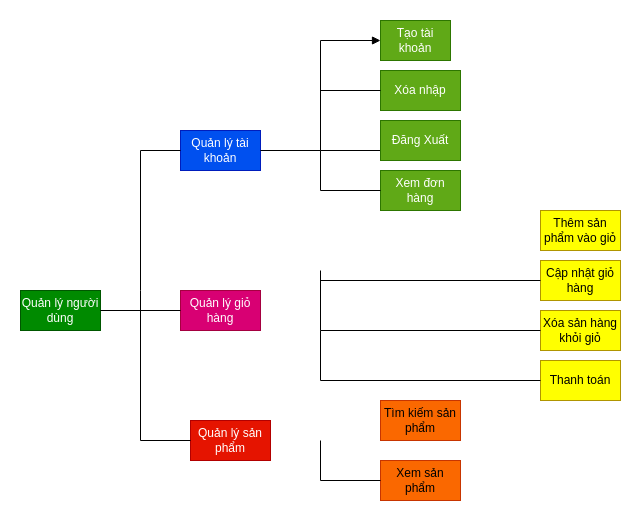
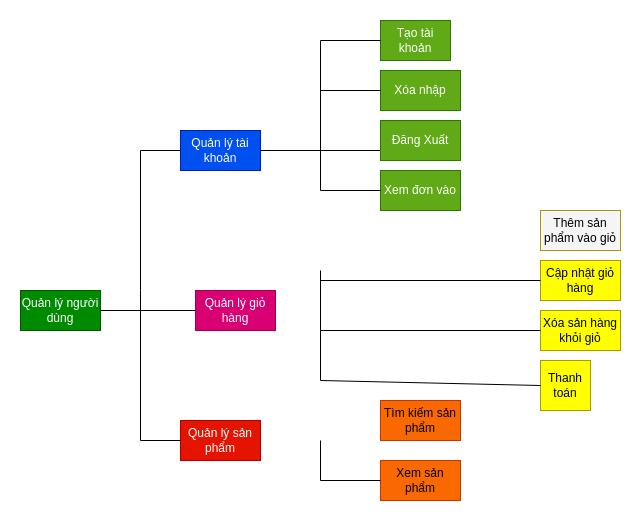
- <mxCell id="15" value="" style="endArrow=block;html=1;rounded=0;entryX=0;entryY=0.5;entryDx=0;entryDy=0;exitX=1;exitY=0.5;exitDx=0;exitDy=0;" parent="1" source="3" target="8" edge="1"><mxGeometry width="50" height="50" relative="1" as="geometry"><mxPoint x="220" y="90" as="sourcePoint" /><mxPoint x="270" y="40" as="targetPoint" /><Array as="points"><mxPoint x="320" y="150" /><mxPoint x="320" y="40" /></Array></mxGeometry></mxCell>
+ <mxCell id="15" value="" style="endArrow=none;html=1;rounded=0;entryX=0;entryY=0.5;entryDx=0;entryDy=0;exitX=1;exitY=0.5;exitDx=0;exitDy=0;" parent="1" source="3" target="8" edge="1"><mxGeometry width="50" height="50" relative="1" as="geometry"><mxPoint x="220" y="90" as="sourcePoint" /><mxPoint x="270" y="40" as="targetPoint" /><Array as="points"><mxPoint x="320" y="150" /><mxPoint x="320" y="40" /></Array></mxGeometry></mxCell>
- <mxCell id="14" value="Xem đơn hàng" style="rounded=0;whiteSpace=wrap;html=1;fillColor=#60a917;fontColor=#ffffff;strokeColor=#2D7600;" parent="1" vertex="1"><mxGeometry x="380" y="170" width="80" height="40" as="geometry" /></mxCell>
+ <mxCell id="14" value="Xem đơn vào" style="rounded=0;whiteSpace=wrap;html=1;fillColor=#60a917;fontColor=#ffffff;strokeColor=#2D7600;" parent="1" vertex="1"><mxGeometry x="380" y="170" width="80" height="40" as="geometry" /></mxCell>
- <mxCell id="10" value="Thêm sản phẩm vào giỏ" style="rounded=0;whiteSpace=wrap;html=1;fillColor=#FFFF00;fontColor=#000000;strokeColor=#B09500;" parent="1" vertex="1"><mxGeometry x="540" y="210" width="80" height="40" as="geometry" /></mxCell>
+ <mxCell id="10" value="Thêm sản phẩm vào giỏ" style="rounded=0;whiteSpace=wrap;html=1;fillColor=#f5f5f5;fontColor=#000000;strokeColor=#B09500;" parent="1" vertex="1"><mxGeometry x="540" y="210" width="80" height="40" as="geometry" /></mxCell>
- <mxCell id="4" value="Quản lý giỏ hàng" style="rounded=0;whiteSpace=wrap;html=1;fillColor=#d80073;fontColor=#ffffff;strokeColor=#A50040;" parent="1" vertex="1"><mxGeometry x="180" y="290" width="80" height="40" as="geometry" /></mxCell>
+ <mxCell id="4" value="Quản lý giỏ hàng" style="rounded=0;whiteSpace=wrap;html=1;fillColor=#d80073;fontColor=#ffffff;strokeColor=#A50040;" parent="1" vertex="1"><mxGeometry x="195" y="290" width="80" height="40" as="geometry" /></mxCell>
- <mxCell id="24" value="Thanh toán" style="rounded=0;whiteSpace=wrap;html=1;fillColor=#FFFF00;fontColor=#000000;strokeColor=#B09500;" vertex="1" parent="1"><mxGeometry x="540" y="360" width="80" height="40" as="geometry" /></mxCell>
+ <mxCell id="24" value="Thanh toán" style="rounded=0;whiteSpace=wrap;html=1;fillColor=#FFFF00;fontColor=#000000;strokeColor=#B09500;" vertex="1" parent="1"><mxGeometry x="540" y="360" width="50" height="50" as="geometry" /></mxCell>
- <mxCell id="5" value="Quản lý sản phẩm" style="rounded=0;whiteSpace=wrap;html=1;fillColor=#e51400;fontColor=#ffffff;strokeColor=#B20000;" parent="1" vertex="1"><mxGeometry x="190" y="420" width="80" height="40" as="geometry" /></mxCell>
+ <mxCell id="5" value="Quản lý sản phẩm" style="rounded=0;whiteSpace=wrap;html=1;fillColor=#e51400;fontColor=#ffffff;strokeColor=#B20000;" parent="1" vertex="1"><mxGeometry x="180" y="420" width="80" height="40" as="geometry" /></mxCell>
